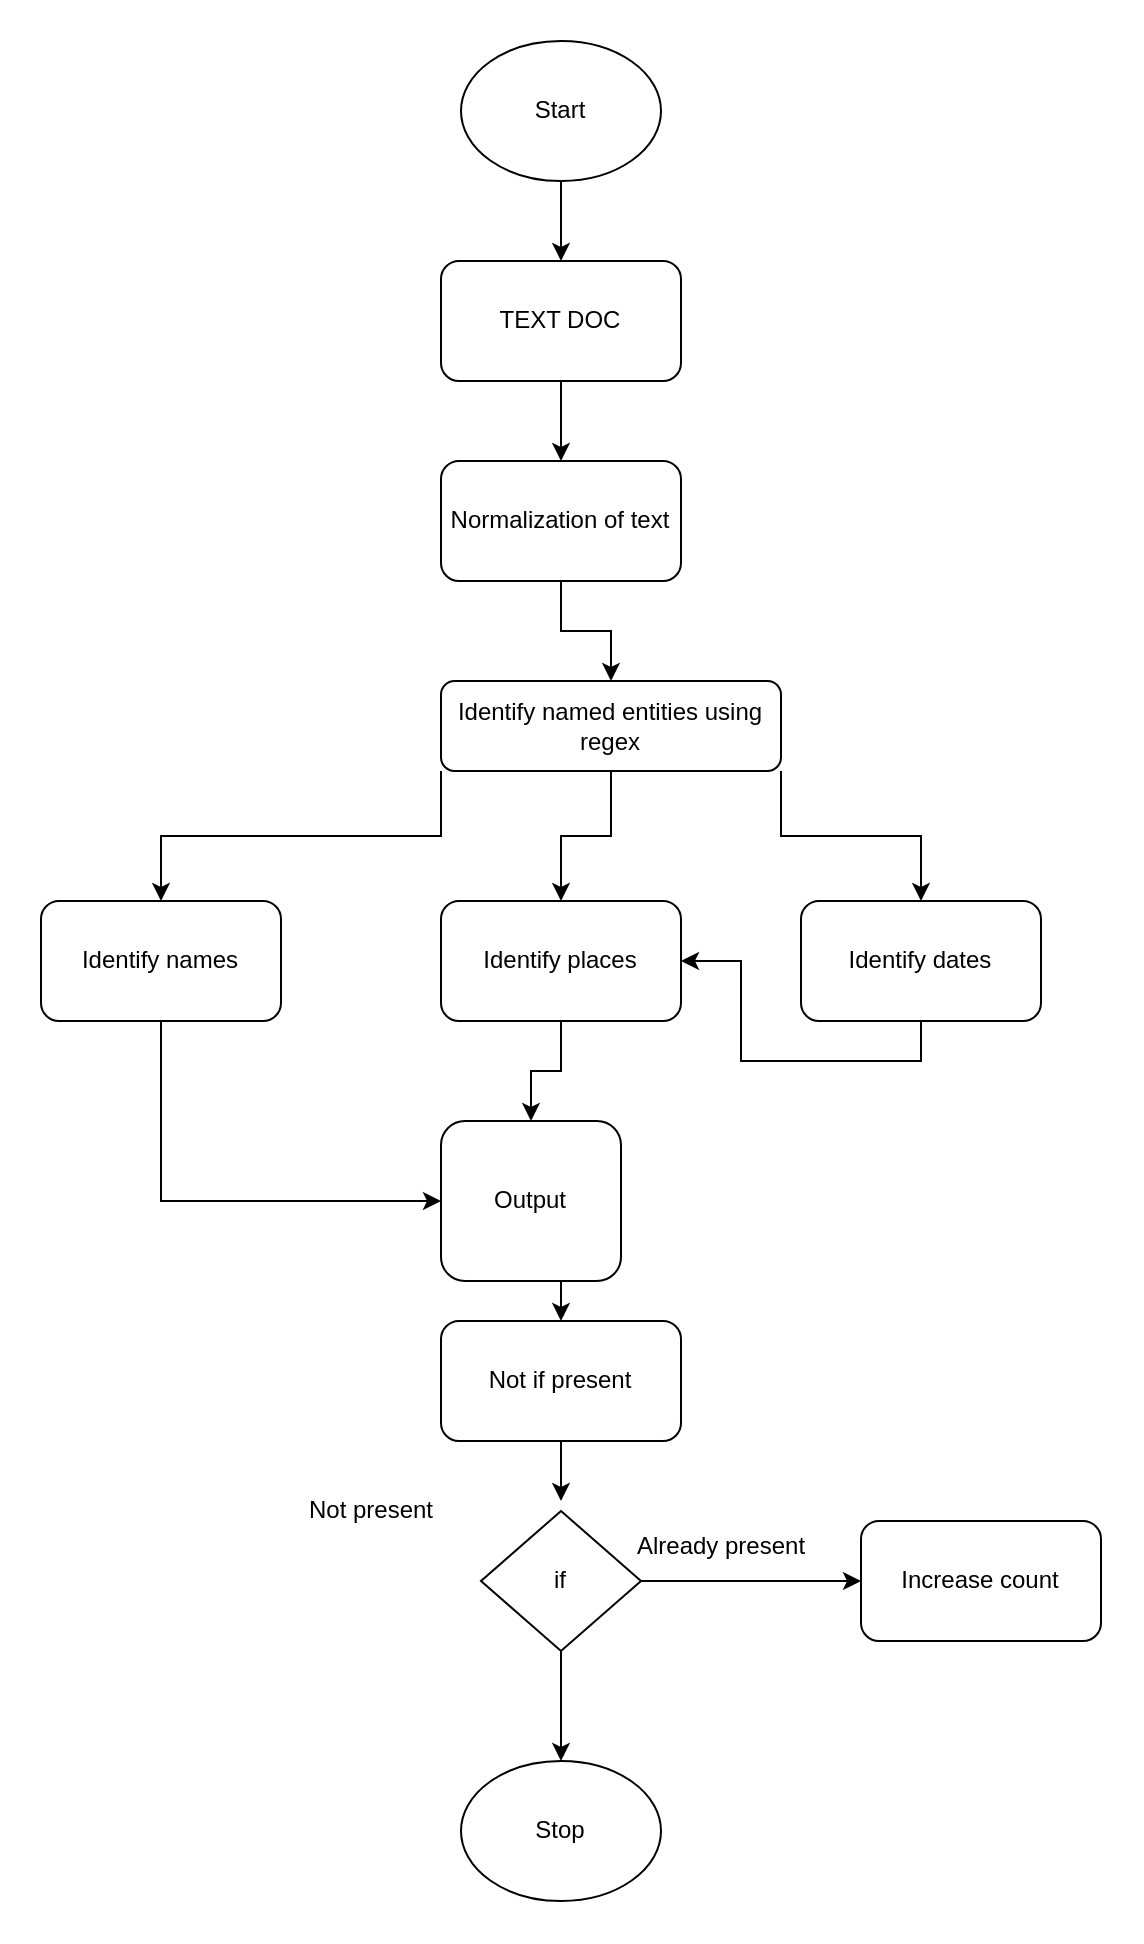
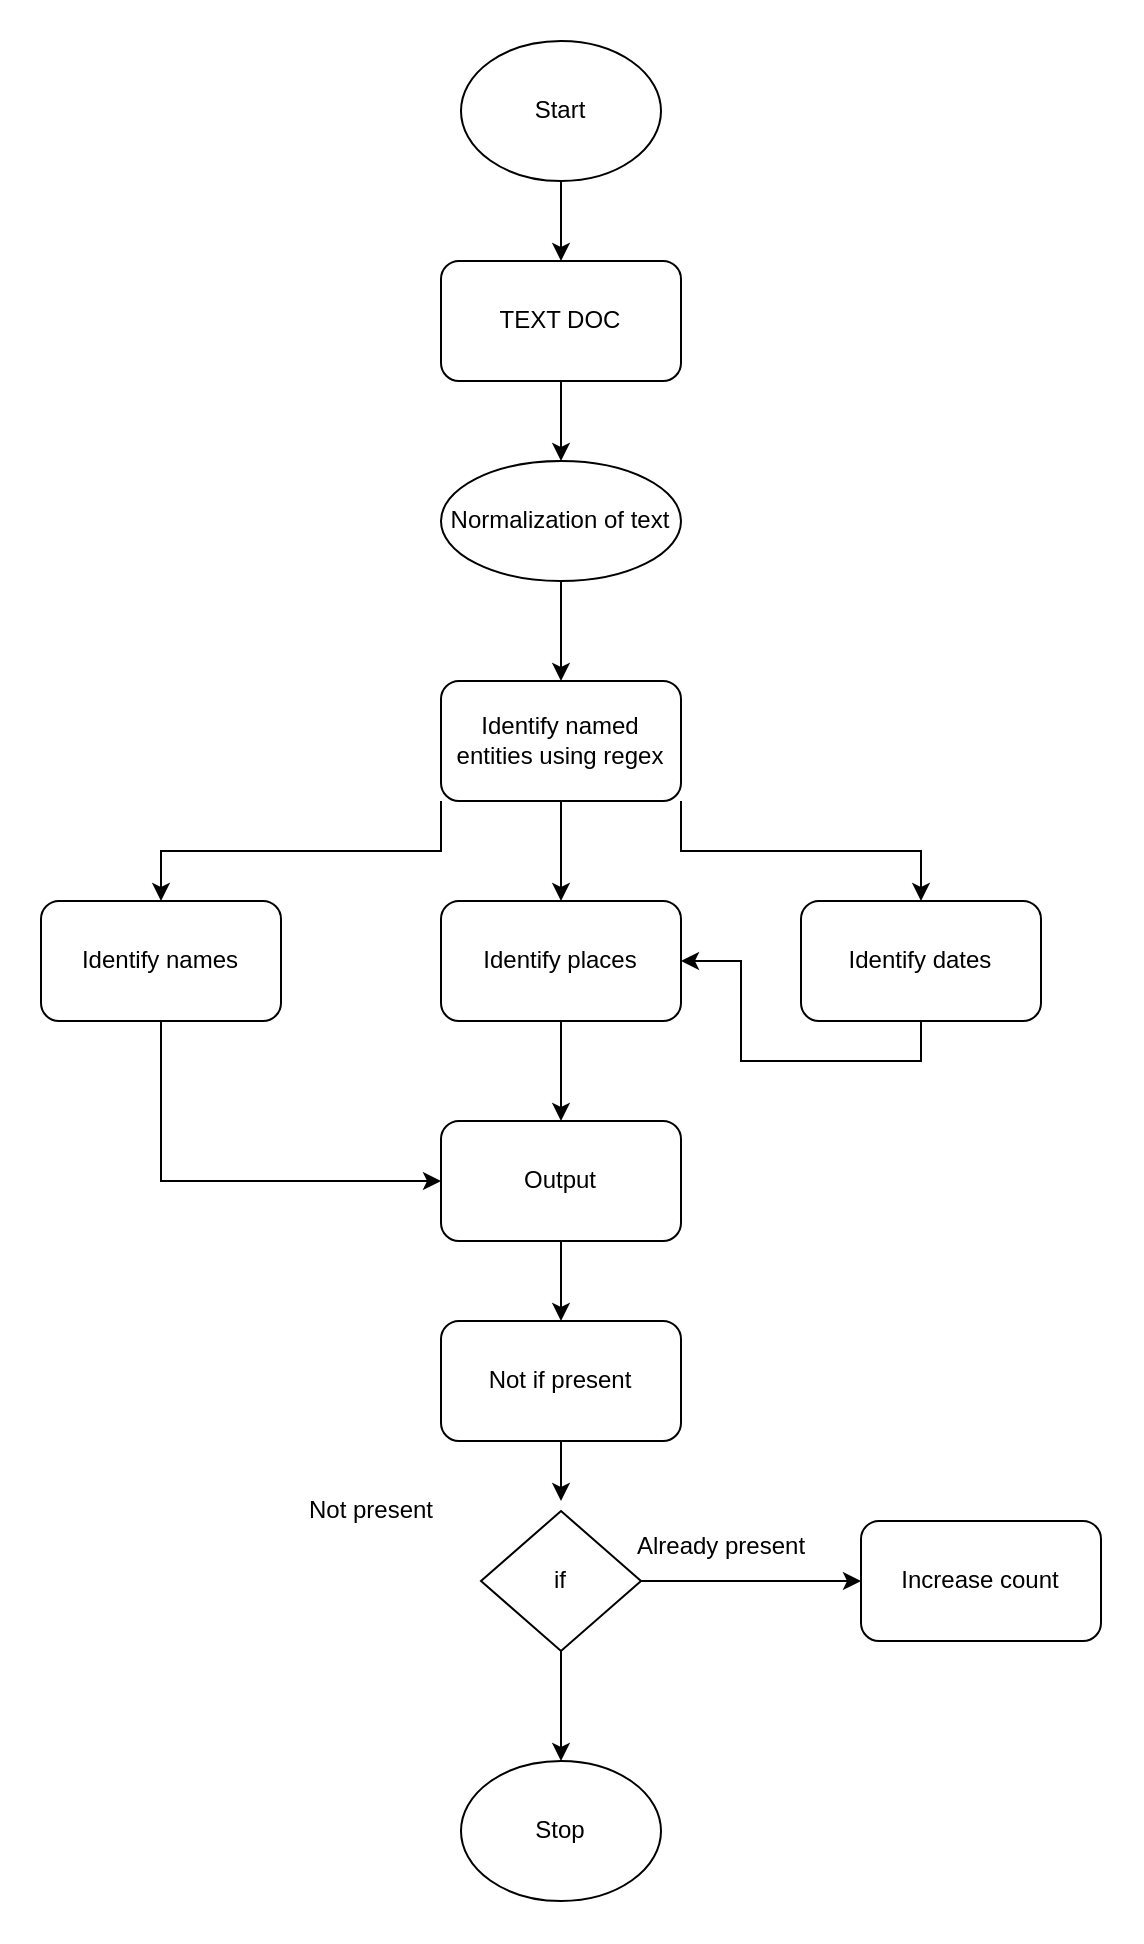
- <mxCell id="5" value="Normalization of text" style="rounded=1;whiteSpace=wrap;html=1;" vertex="1" parent="1"><mxGeometry x="220" y="230" width="120" height="60" as="geometry" /></mxCell>
+ <mxCell id="5" value="Normalization of text" style="ellipse;whiteSpace=wrap;html=1;" vertex="1" parent="1"><mxGeometry x="220" y="230" width="120" height="60" as="geometry" /></mxCell>
- <mxCell id="9" value="Identify named entities using regex" style="rounded=1;whiteSpace=wrap;html=1;" vertex="1" parent="1"><mxGeometry x="220" y="340" width="170" height="45" as="geometry" /></mxCell>
+ <mxCell id="9" value="Identify named entities using regex" style="rounded=1;whiteSpace=wrap;html=1;" vertex="1" parent="1"><mxGeometry x="220" y="340" width="120" height="60" as="geometry" /></mxCell>
- <mxCell id="17" value="Output" style="rounded=1;whiteSpace=wrap;html=1;" vertex="1" parent="1"><mxGeometry x="220" y="560" width="90" height="80" as="geometry" /></mxCell>
+ <mxCell id="17" value="Output" style="rounded=1;whiteSpace=wrap;html=1;" vertex="1" parent="1"><mxGeometry x="220" y="560" width="120" height="60" as="geometry" /></mxCell>
